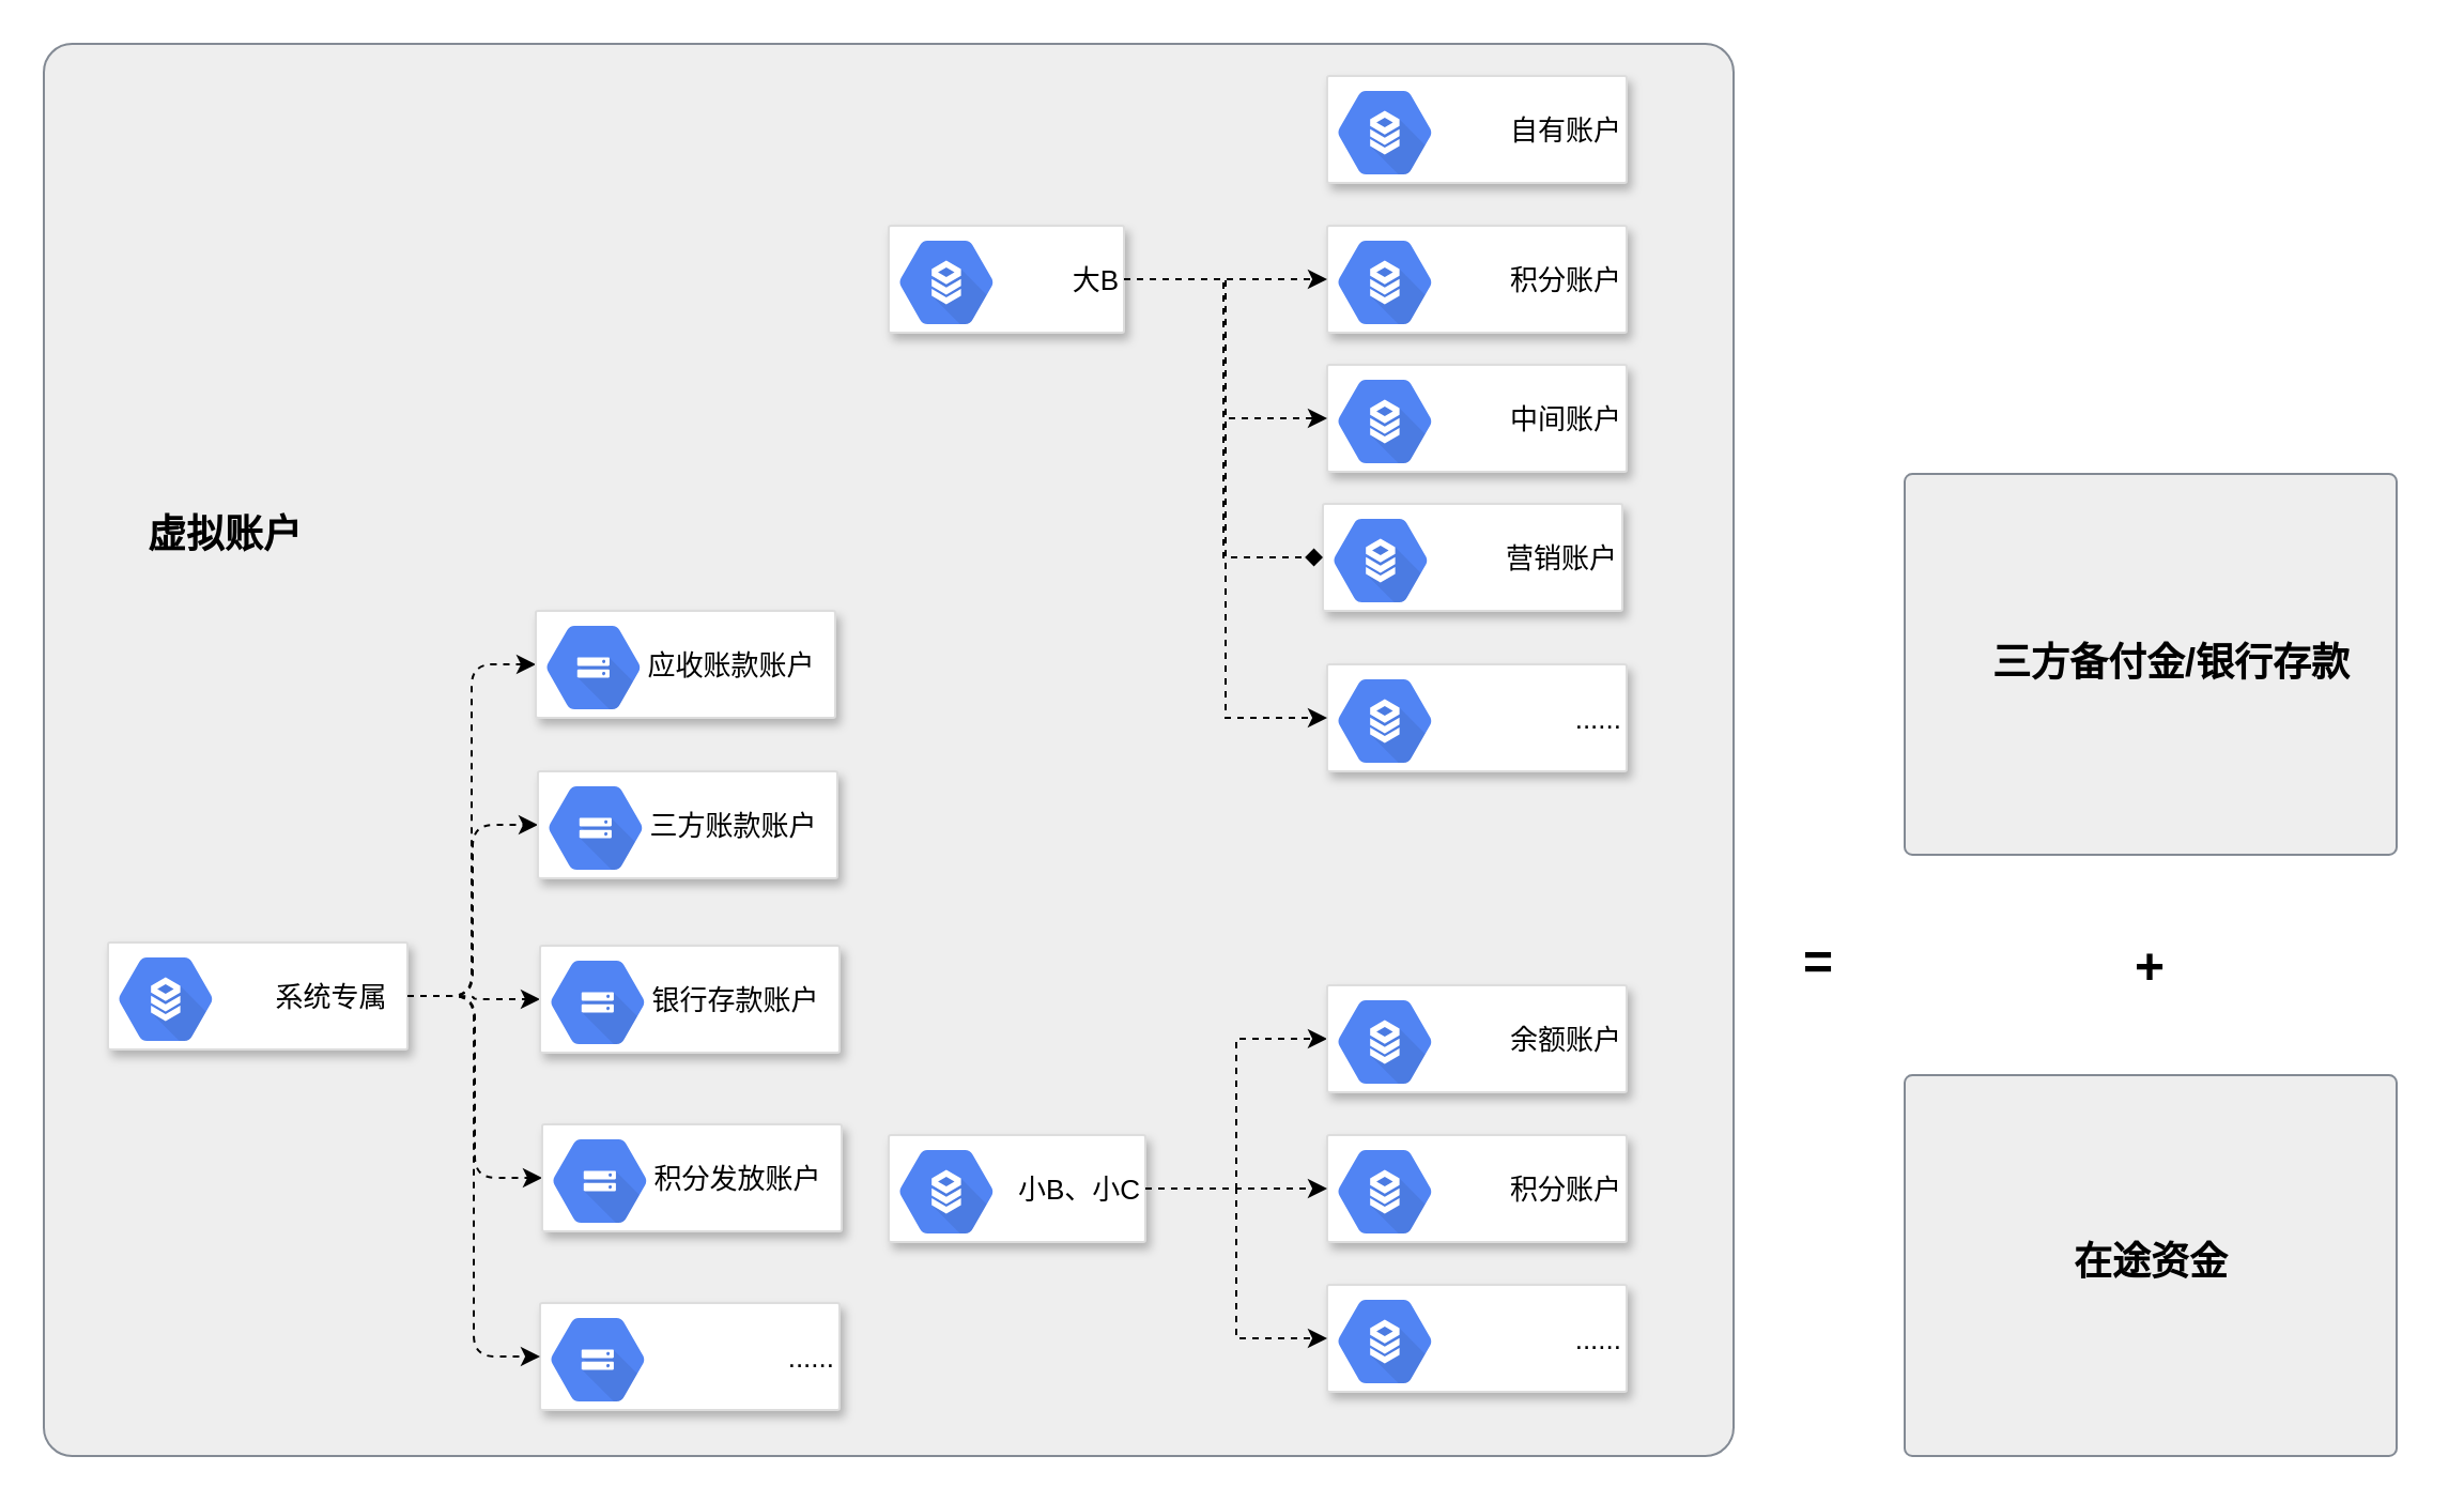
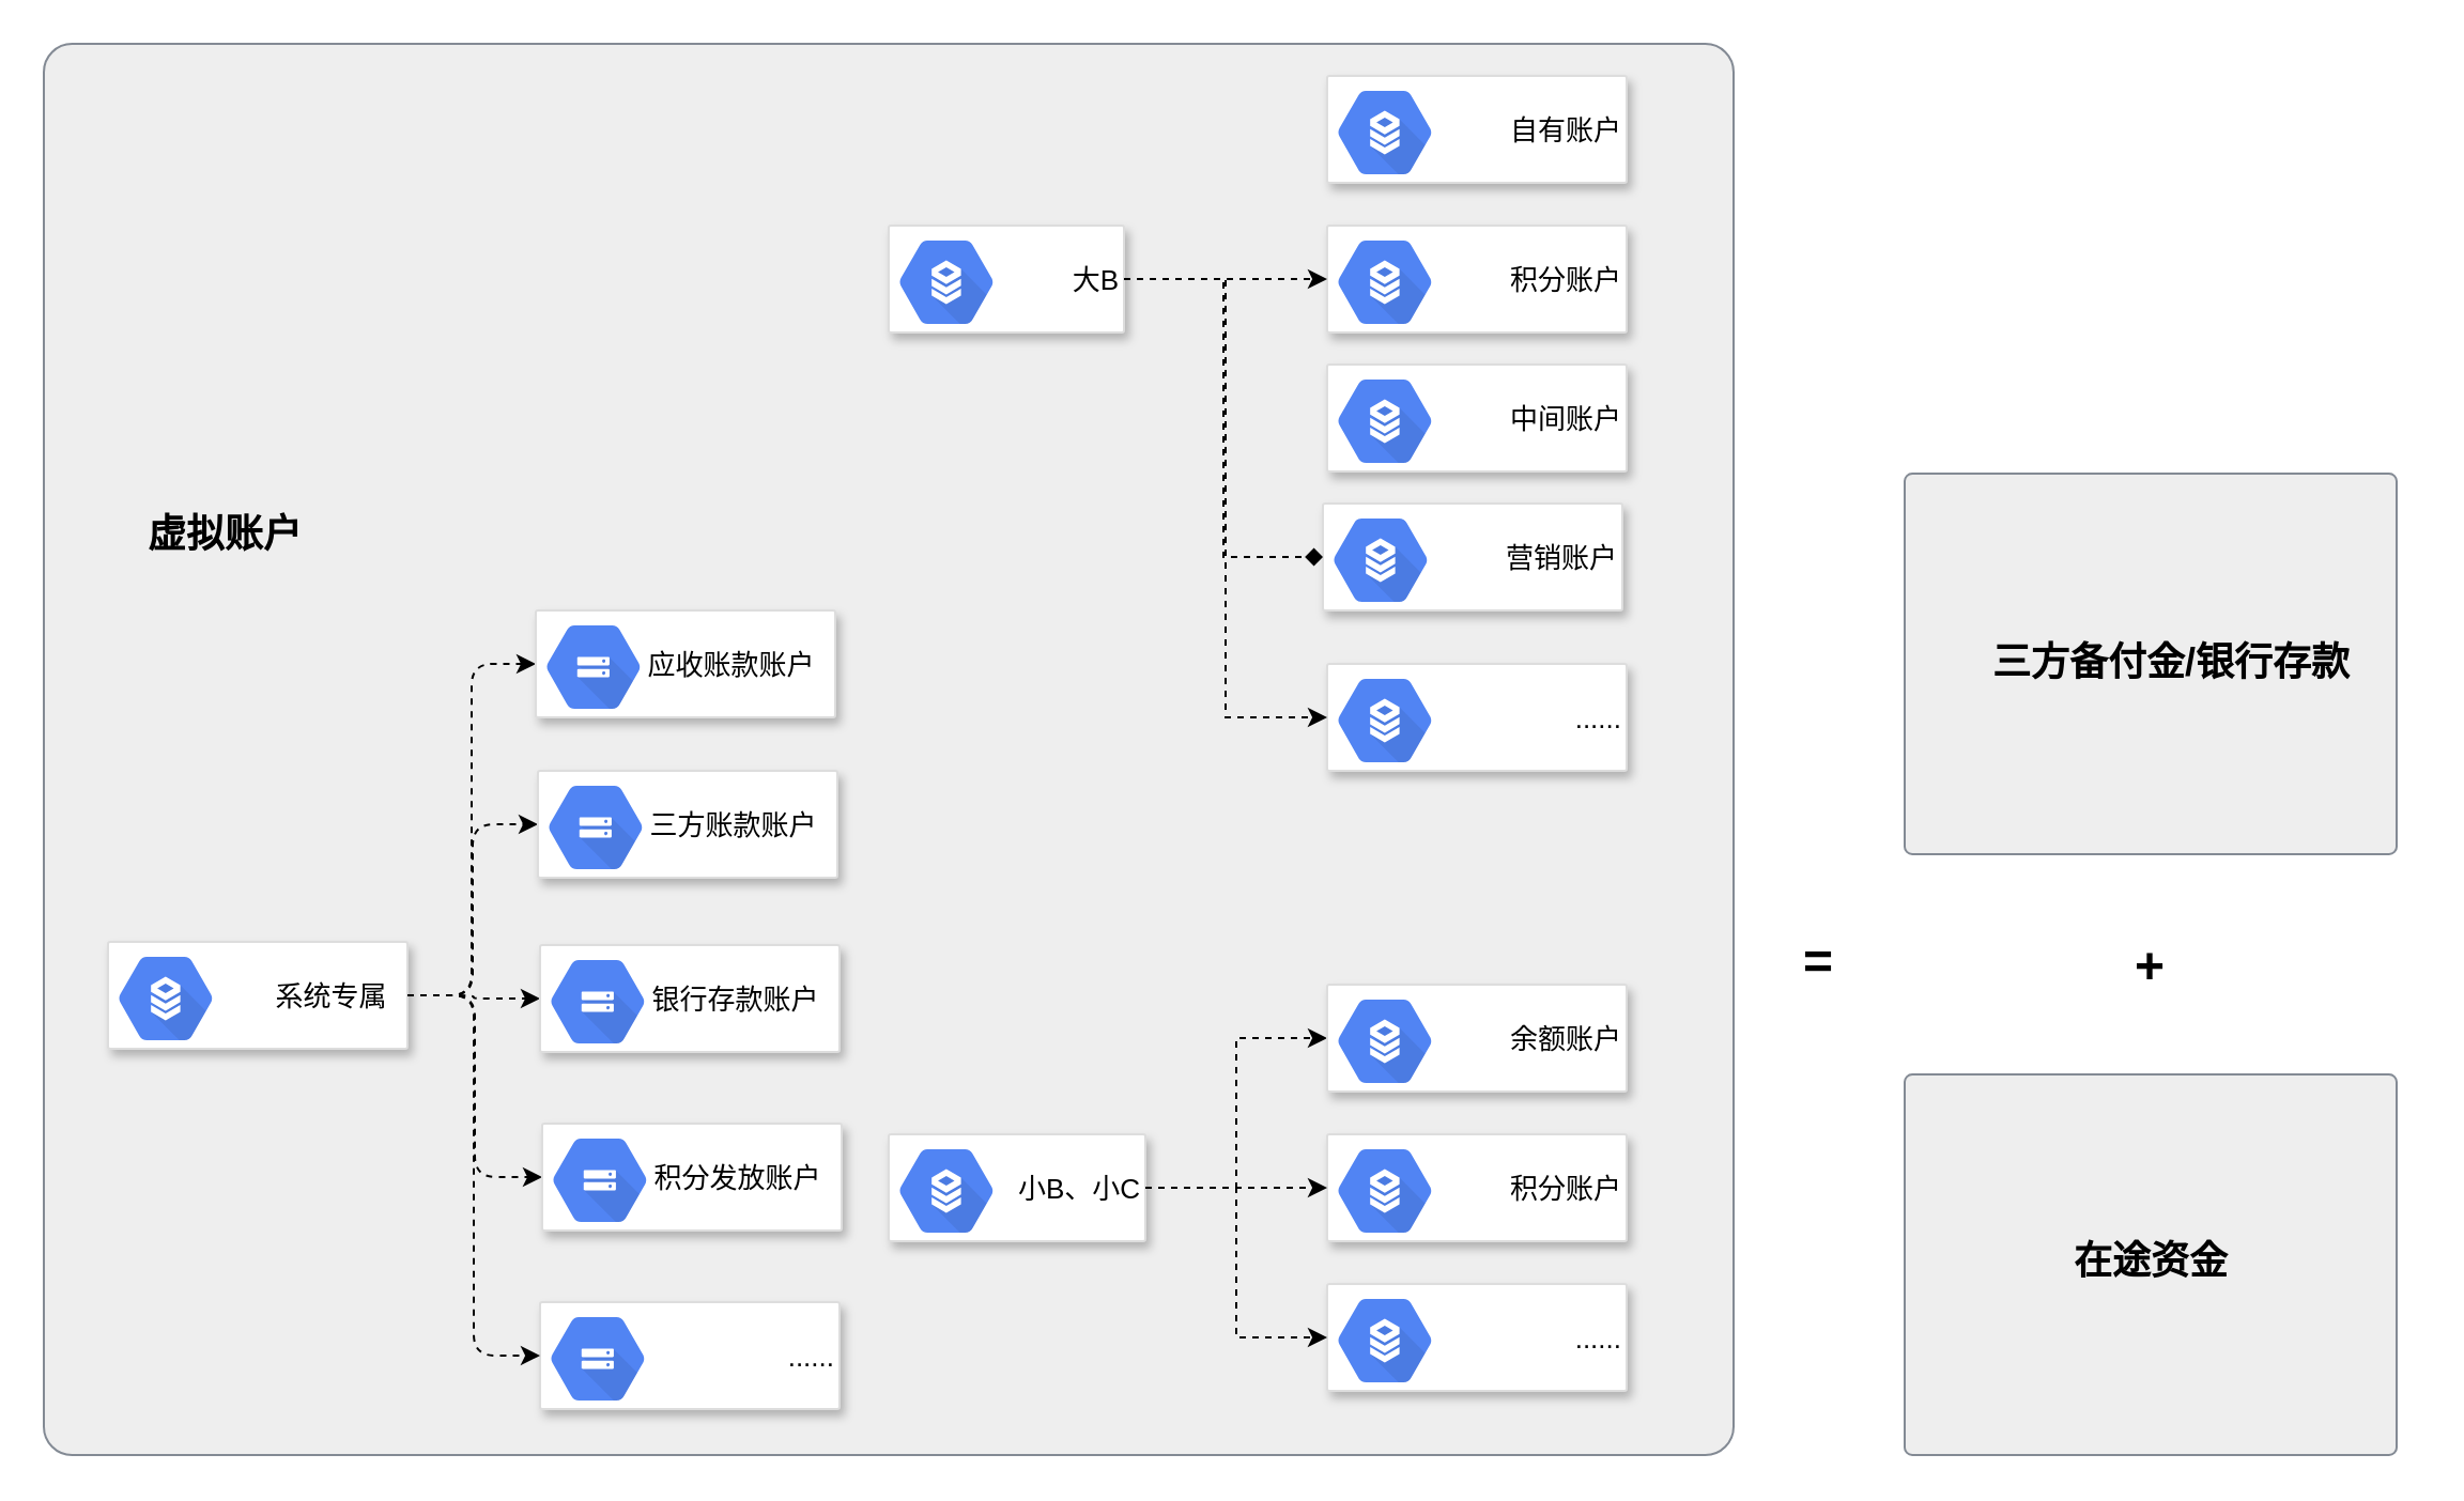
- <mxCell id="50" value="" style="edgeStyle=orthogonalEdgeStyle;rounded=0;orthogonalLoop=1;jettySize=auto;html=1;entryX=0;entryY=0.5;entryDx=0;entryDy=0;exitX=1;exitY=0.5;exitDx=0;exitDy=0;dashed=1;" edge="1" parent="40" source="41" target="48"><mxGeometry relative="1" as="geometry"><mxPoint x="115" y="105" as="sourcePoint" /><mxPoint x="215" y="35" as="targetPoint" /></mxGeometry></mxCell>
